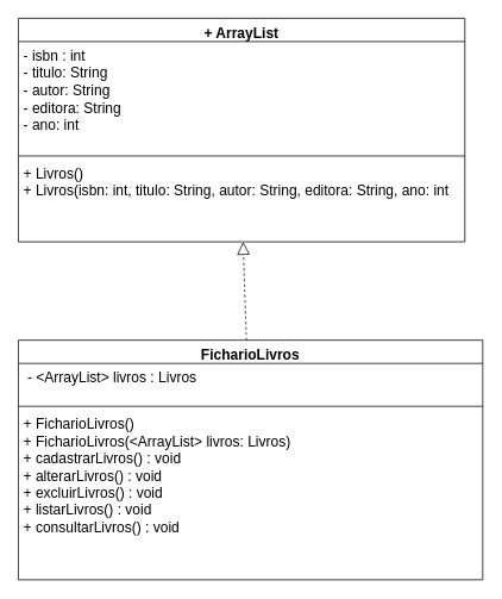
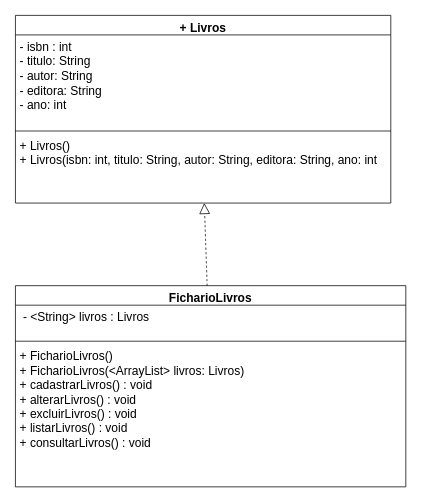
- <mxCell id="2" value="+ ArrayList" style="swimlane;fontStyle=1;align=center;verticalAlign=top;childLayout=stackLayout;horizontal=1;startSize=26;horizontalStack=0;resizeParent=1;resizeParentMax=0;resizeLast=0;collapsible=1;marginBottom=0;whiteSpace=wrap;html=1;fontSize=16;" vertex="1" parent="1"><mxGeometry x="20" y="20" width="500" height="250" as="geometry" /></mxCell>
+ <mxCell id="2" value="+ Livros" style="swimlane;fontStyle=1;align=center;verticalAlign=top;childLayout=stackLayout;horizontal=1;startSize=26;horizontalStack=0;resizeParent=1;resizeParentMax=0;resizeLast=0;collapsible=1;marginBottom=0;whiteSpace=wrap;html=1;fontSize=16;" vertex="1" parent="1"><mxGeometry x="20" y="20" width="500" height="250" as="geometry" /></mxCell>
- <mxCell id="7" value="&amp;nbsp;- &amp;lt;ArrayList&amp;gt; livros : Livros&lt;br&gt;" style="text;strokeColor=none;fillColor=none;align=left;verticalAlign=top;spacingLeft=4;spacingRight=4;overflow=hidden;rotatable=0;points=[[0,0.5],[1,0.5]];portConstraint=eastwest;whiteSpace=wrap;html=1;fontSize=16;" vertex="1" parent="6"><mxGeometry y="26" width="520" height="44" as="geometry" /></mxCell>
+ <mxCell id="7" value="&amp;nbsp;- &amp;lt;String&amp;gt; livros : Livros&lt;br&gt;" style="text;strokeColor=none;fillColor=none;align=left;verticalAlign=top;spacingLeft=4;spacingRight=4;overflow=hidden;rotatable=0;points=[[0,0.5],[1,0.5]];portConstraint=eastwest;whiteSpace=wrap;html=1;fontSize=16;" vertex="1" parent="6"><mxGeometry y="26" width="520" height="44" as="geometry" /></mxCell>
